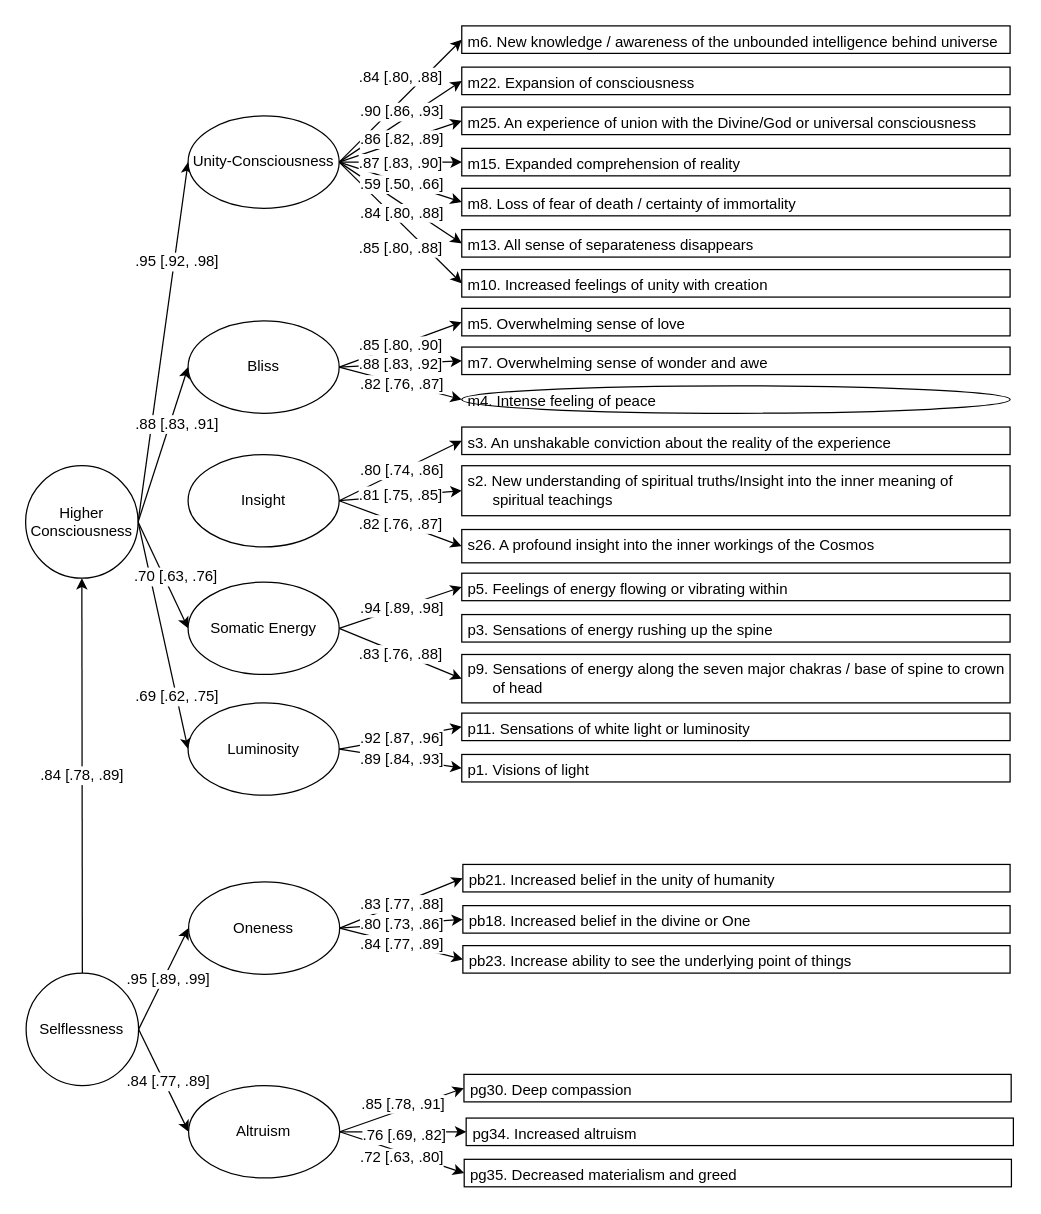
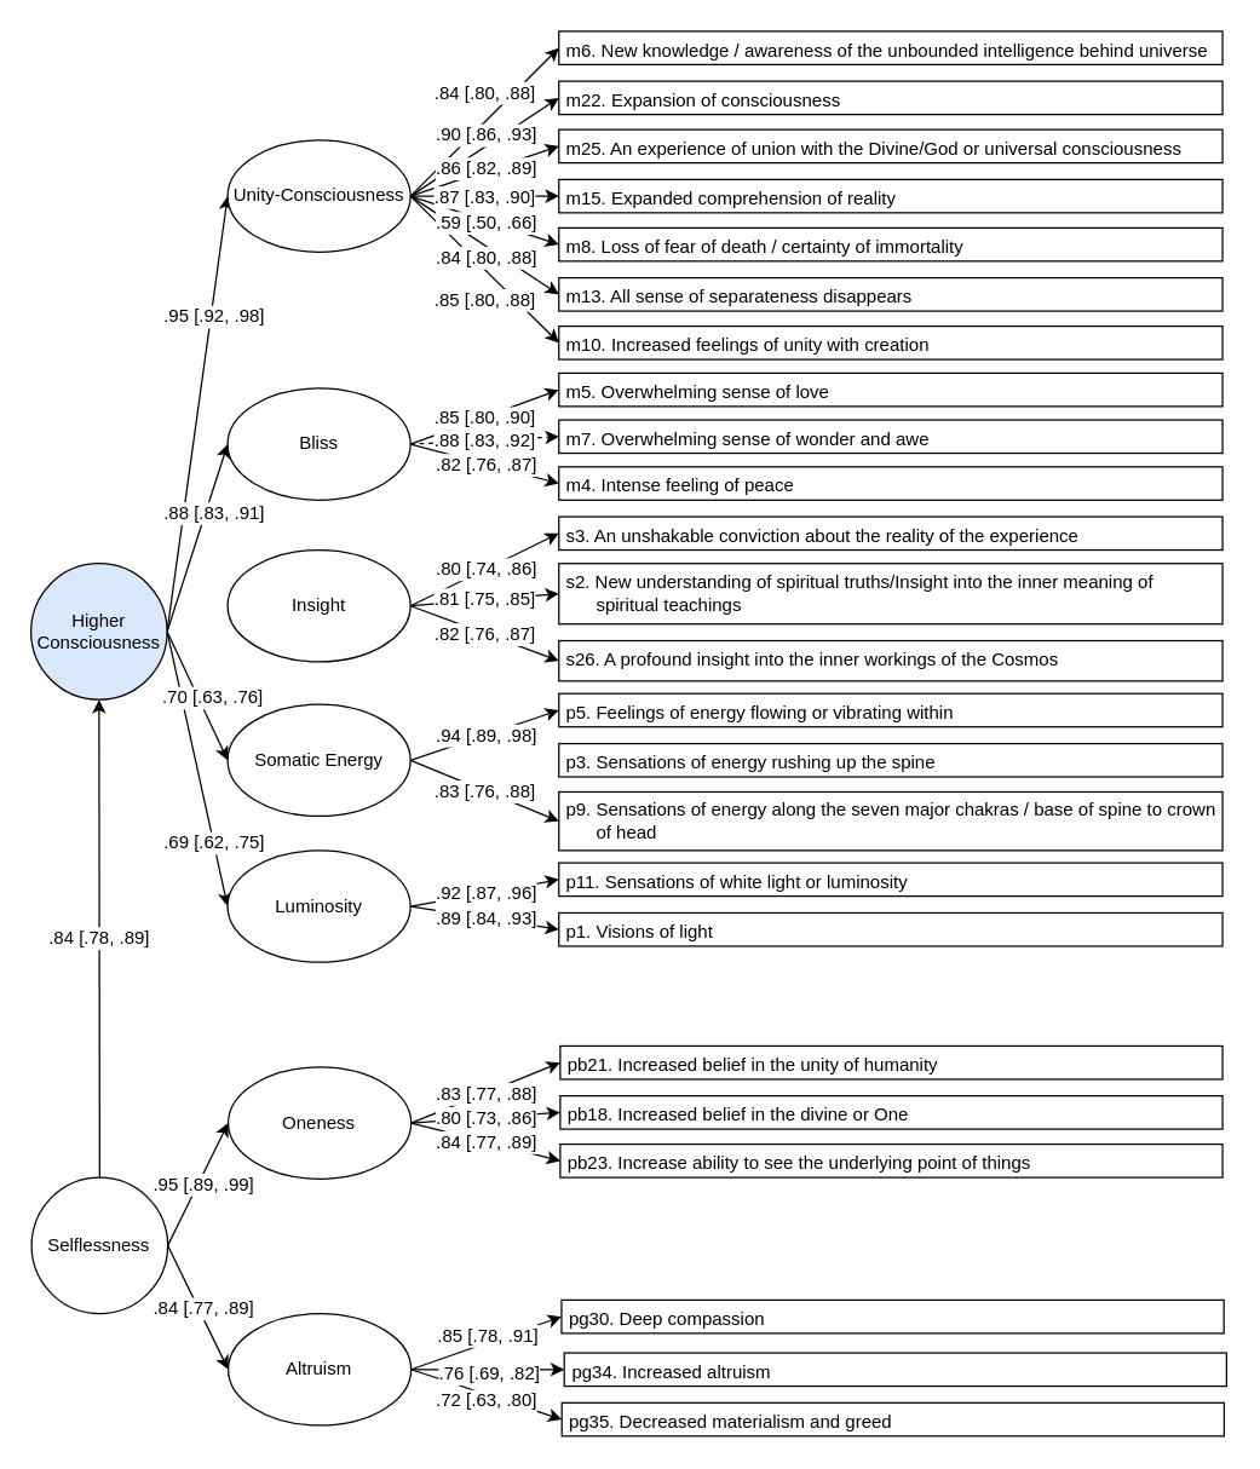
- <mxCell id="17" value="" style="endArrow=classic;html=1;rounded=0;entryX=0;entryY=0.5;entryDx=0;entryDy=0;exitX=1;exitY=0.5;exitDx=0;exitDy=0;fontSize=12;fontFamily=Helvetica;" parent="1" source="12" target="58" edge="1"><mxGeometry width="50" height="50" relative="1" as="geometry"><mxPoint x="263.35" y="278.062" as="sourcePoint" /><mxPoint x="388.862" y="241.715" as="targetPoint" /></mxGeometry></mxCell>
+ <mxCell id="17" value="" style="endArrow=classic;html=1;rounded=0;entryX=0;entryY=0.5;entryDx=0;entryDy=0;exitX=1;exitY=0.5;exitDx=0;exitDy=0;fontSize=12;fontFamily=Helvetica;dashed=1;" parent="1" source="12" target="58" edge="1"><mxGeometry width="50" height="50" relative="1" as="geometry"><mxPoint x="263.35" y="278.062" as="sourcePoint" /><mxPoint x="388.862" y="241.715" as="targetPoint" /></mxGeometry></mxCell>
- <mxCell id="59" value="m4. Intense feeling of peace" style="ellipse;whiteSpace=wrap;html=1;align=left;spacingLeft=3;fontSize=12;spacingTop=4;fontFamily=Helvetica;" parent="1" vertex="1"><mxGeometry x="369.003" y="308" width="438.757" height="22" as="geometry" /></mxCell>
+ <mxCell id="59" value="m4. Intense feeling of peace" style="rounded=0;whiteSpace=wrap;html=1;align=left;spacingLeft=3;fontSize=12;spacingTop=4;fontFamily=Helvetica;" parent="1" vertex="1"><mxGeometry x="369.003" y="308" width="438.757" height="22" as="geometry" /></mxCell>
- <mxCell id="6" value="&lt;div style=&quot;font-size: 12px;&quot;&gt;Higher&lt;/div&gt;&lt;div style=&quot;font-size: 12px;&quot;&gt;Consciousness&lt;br style=&quot;font-size: 12px;&quot;&gt;&lt;/div&gt;" style="ellipse;whiteSpace=wrap;html=1;aspect=fixed;fontSize=12;fontFamily=Helvetica;" parent="1" vertex="1"><mxGeometry x="20" y="371.95" width="90" height="90" as="geometry" /></mxCell>
+ <mxCell id="6" value="&lt;div style=&quot;font-size: 12px;&quot;&gt;Higher&lt;/div&gt;&lt;div style=&quot;font-size: 12px;&quot;&gt;Consciousness&lt;br style=&quot;font-size: 12px;&quot;&gt;&lt;/div&gt;" style="ellipse;whiteSpace=wrap;html=1;aspect=fixed;fontSize=12;fontFamily=Helvetica;fillColor=#dae8fc;" parent="1" vertex="1"><mxGeometry x="20" y="371.95" width="90" height="90" as="geometry" /></mxCell>
